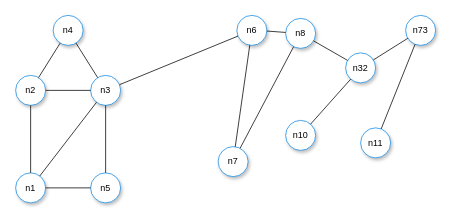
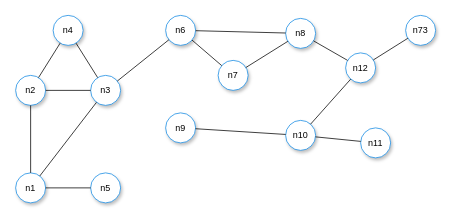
- <mxCell id="7" value="n6" style="ellipse;whiteSpace=wrap;html=1;aspect=fixed;fillColor=#FFFFFF;strokeColor=#1088E3;strokeWidth=1;shadow=1;" vertex="1" parent="1"><mxGeometry x="315" y="20" width="40" height="40" as="geometry" /></mxCell>
+ <mxCell id="7" value="n6" style="ellipse;whiteSpace=wrap;html=1;aspect=fixed;fillColor=#FFFFFF;strokeColor=#1088E3;strokeWidth=1;shadow=1;" vertex="1" parent="1"><mxGeometry x="220" y="20" width="40" height="40" as="geometry" /></mxCell>
- <mxCell id="9" value="n32" style="ellipse;whiteSpace=wrap;html=1;aspect=fixed;fillColor=#FFFFFF;strokeColor=#1088E3;strokeWidth=1;shadow=1;" vertex="1" parent="1"><mxGeometry x="460" y="70" width="40" height="40" as="geometry" /></mxCell>
+ <mxCell id="9" value="n12" style="ellipse;whiteSpace=wrap;html=1;aspect=fixed;fillColor=#FFFFFF;strokeColor=#1088E3;strokeWidth=1;shadow=1;" vertex="1" parent="1"><mxGeometry x="460" y="70" width="40" height="40" as="geometry" /></mxCell>
- <mxCell id="29" value="" style="endArrow=none;html=1;rounded=0;" edge="1" parent="1" source="10" target="15"><mxGeometry width="50" height="50" relative="1" as="geometry"><mxPoint x="190" y="290" as="sourcePoint" /><mxPoint x="190" y="380" as="targetPoint" /></mxGeometry></mxCell>
+ <mxCell id="29" value="" style="endArrow=none;html=1;rounded=0;" edge="1" parent="1" source="10" target="11"><mxGeometry width="50" height="50" relative="1" as="geometry"><mxPoint x="190" y="290" as="sourcePoint" /><mxPoint x="190" y="380" as="targetPoint" /></mxGeometry></mxCell>
+ <mxCell id="12" value="n9" style="ellipse;whiteSpace=wrap;html=1;aspect=fixed;fillColor=#FFFFFF;strokeColor=#1088E3;strokeWidth=1;shadow=1;" vertex="1" parent="1"><mxGeometry x="220" y="150" width="40" height="40" as="geometry" /></mxCell>
+ <mxCell id="26" value="" style="endArrow=none;html=1;rounded=0;" edge="1" parent="1" source="12" target="11"><mxGeometry width="50" height="50" relative="1" as="geometry"><mxPoint x="160" y="260" as="sourcePoint" /><mxPoint x="160" y="350" as="targetPoint" /></mxGeometry></mxCell>
- <mxCell id="16" value="" style="endArrow=none;html=1;rounded=0;" edge="1" parent="1" source="4" target="6"><mxGeometry width="50" height="50" relative="1" as="geometry"><mxPoint x="50" y="150" as="sourcePoint" /><mxPoint x="50" y="240" as="targetPoint" /></mxGeometry></mxCell>
- <mxCell id="8" value="n7" style="ellipse;whiteSpace=wrap;html=1;aspect=fixed;fillColor=#FFFFFF;strokeColor=#1088E3;strokeWidth=1;shadow=1;" vertex="1" parent="1"><mxGeometry x="290" y="195" width="40" height="40" as="geometry" /></mxCell>
+ <mxCell id="8" value="n7" style="ellipse;whiteSpace=wrap;html=1;aspect=fixed;fillColor=#FFFFFF;strokeColor=#1088E3;strokeWidth=1;shadow=1;" vertex="1" parent="1"><mxGeometry x="290" y="80" width="40" height="40" as="geometry" /></mxCell>
